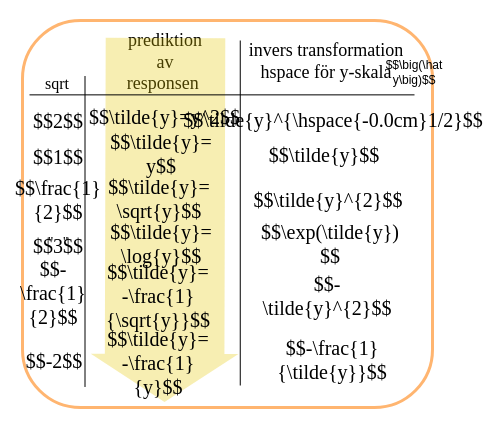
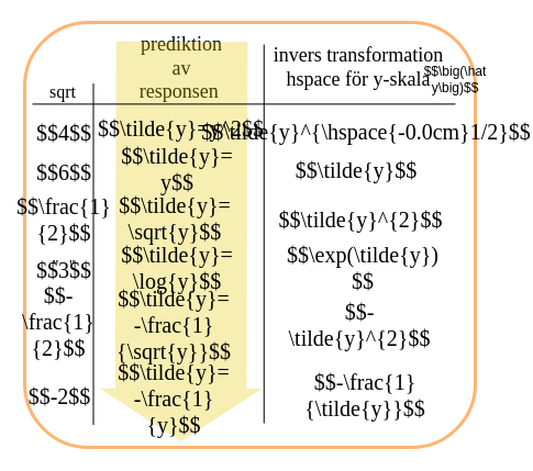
- <mxCell id="9" value="$$2$$" style="text;html=1;strokeColor=none;fillColor=none;align=center;verticalAlign=middle;whiteSpace=wrap;rounded=0;strokeWidth=1;fontFamily=Verdana;fontSize=20;" vertex="1" parent="1"><mxGeometry x="25.459" y="103.019" width="65.502" height="33.889" as="geometry" /></mxCell>
+ <mxCell id="9" value="$$4$$" style="text;html=1;strokeColor=none;fillColor=none;align=center;verticalAlign=middle;whiteSpace=wrap;rounded=0;strokeWidth=1;fontFamily=Verdana;fontSize=20;" vertex="1" parent="1"><mxGeometry x="25.459" y="103.019" width="65.502" height="33.889" as="geometry" /></mxCell>
- <mxCell id="10" value="$$1$$" style="text;html=1;strokeColor=none;fillColor=none;align=center;verticalAlign=middle;whiteSpace=wrap;rounded=0;strokeWidth=1;fontFamily=Verdana;fontSize=20;" vertex="1" parent="1"><mxGeometry x="25.459" y="139.519" width="65.502" height="33.889" as="geometry" /></mxCell>
+ <mxCell id="10" value="$$6$$" style="text;html=1;strokeColor=none;fillColor=none;align=center;verticalAlign=middle;whiteSpace=wrap;rounded=0;strokeWidth=1;fontFamily=Verdana;fontSize=20;" vertex="1" parent="1"><mxGeometry x="25.459" y="139.519" width="65.502" height="33.889" as="geometry" /></mxCell>
